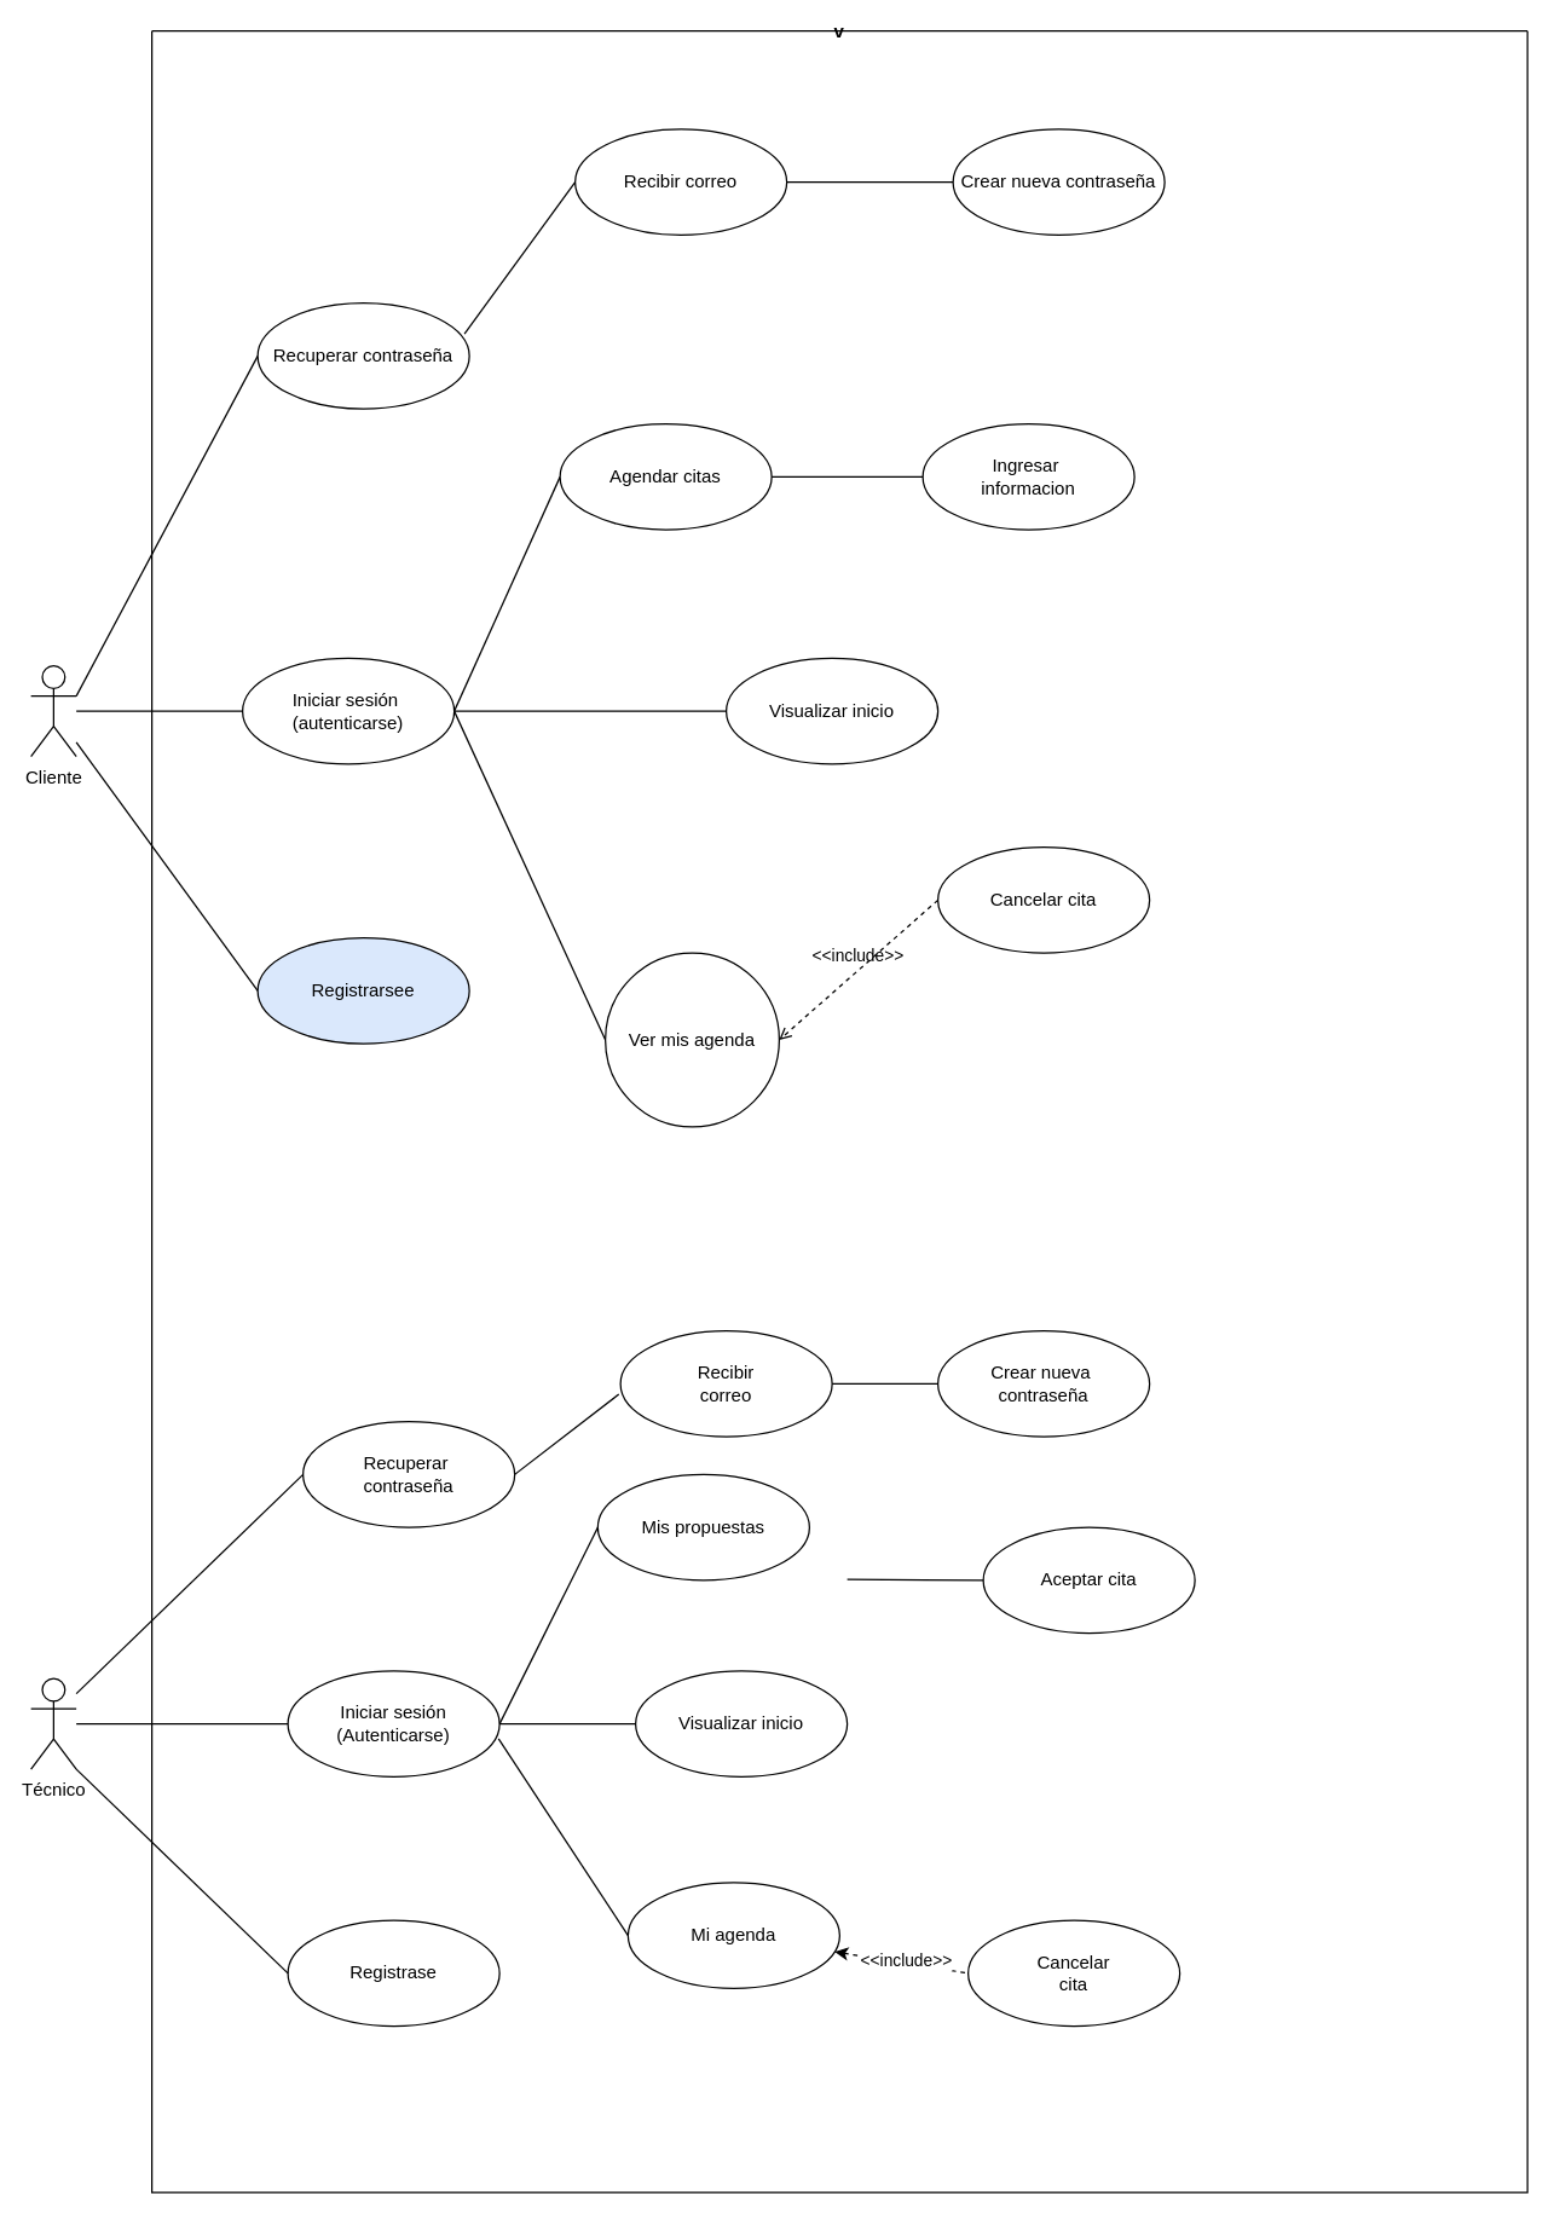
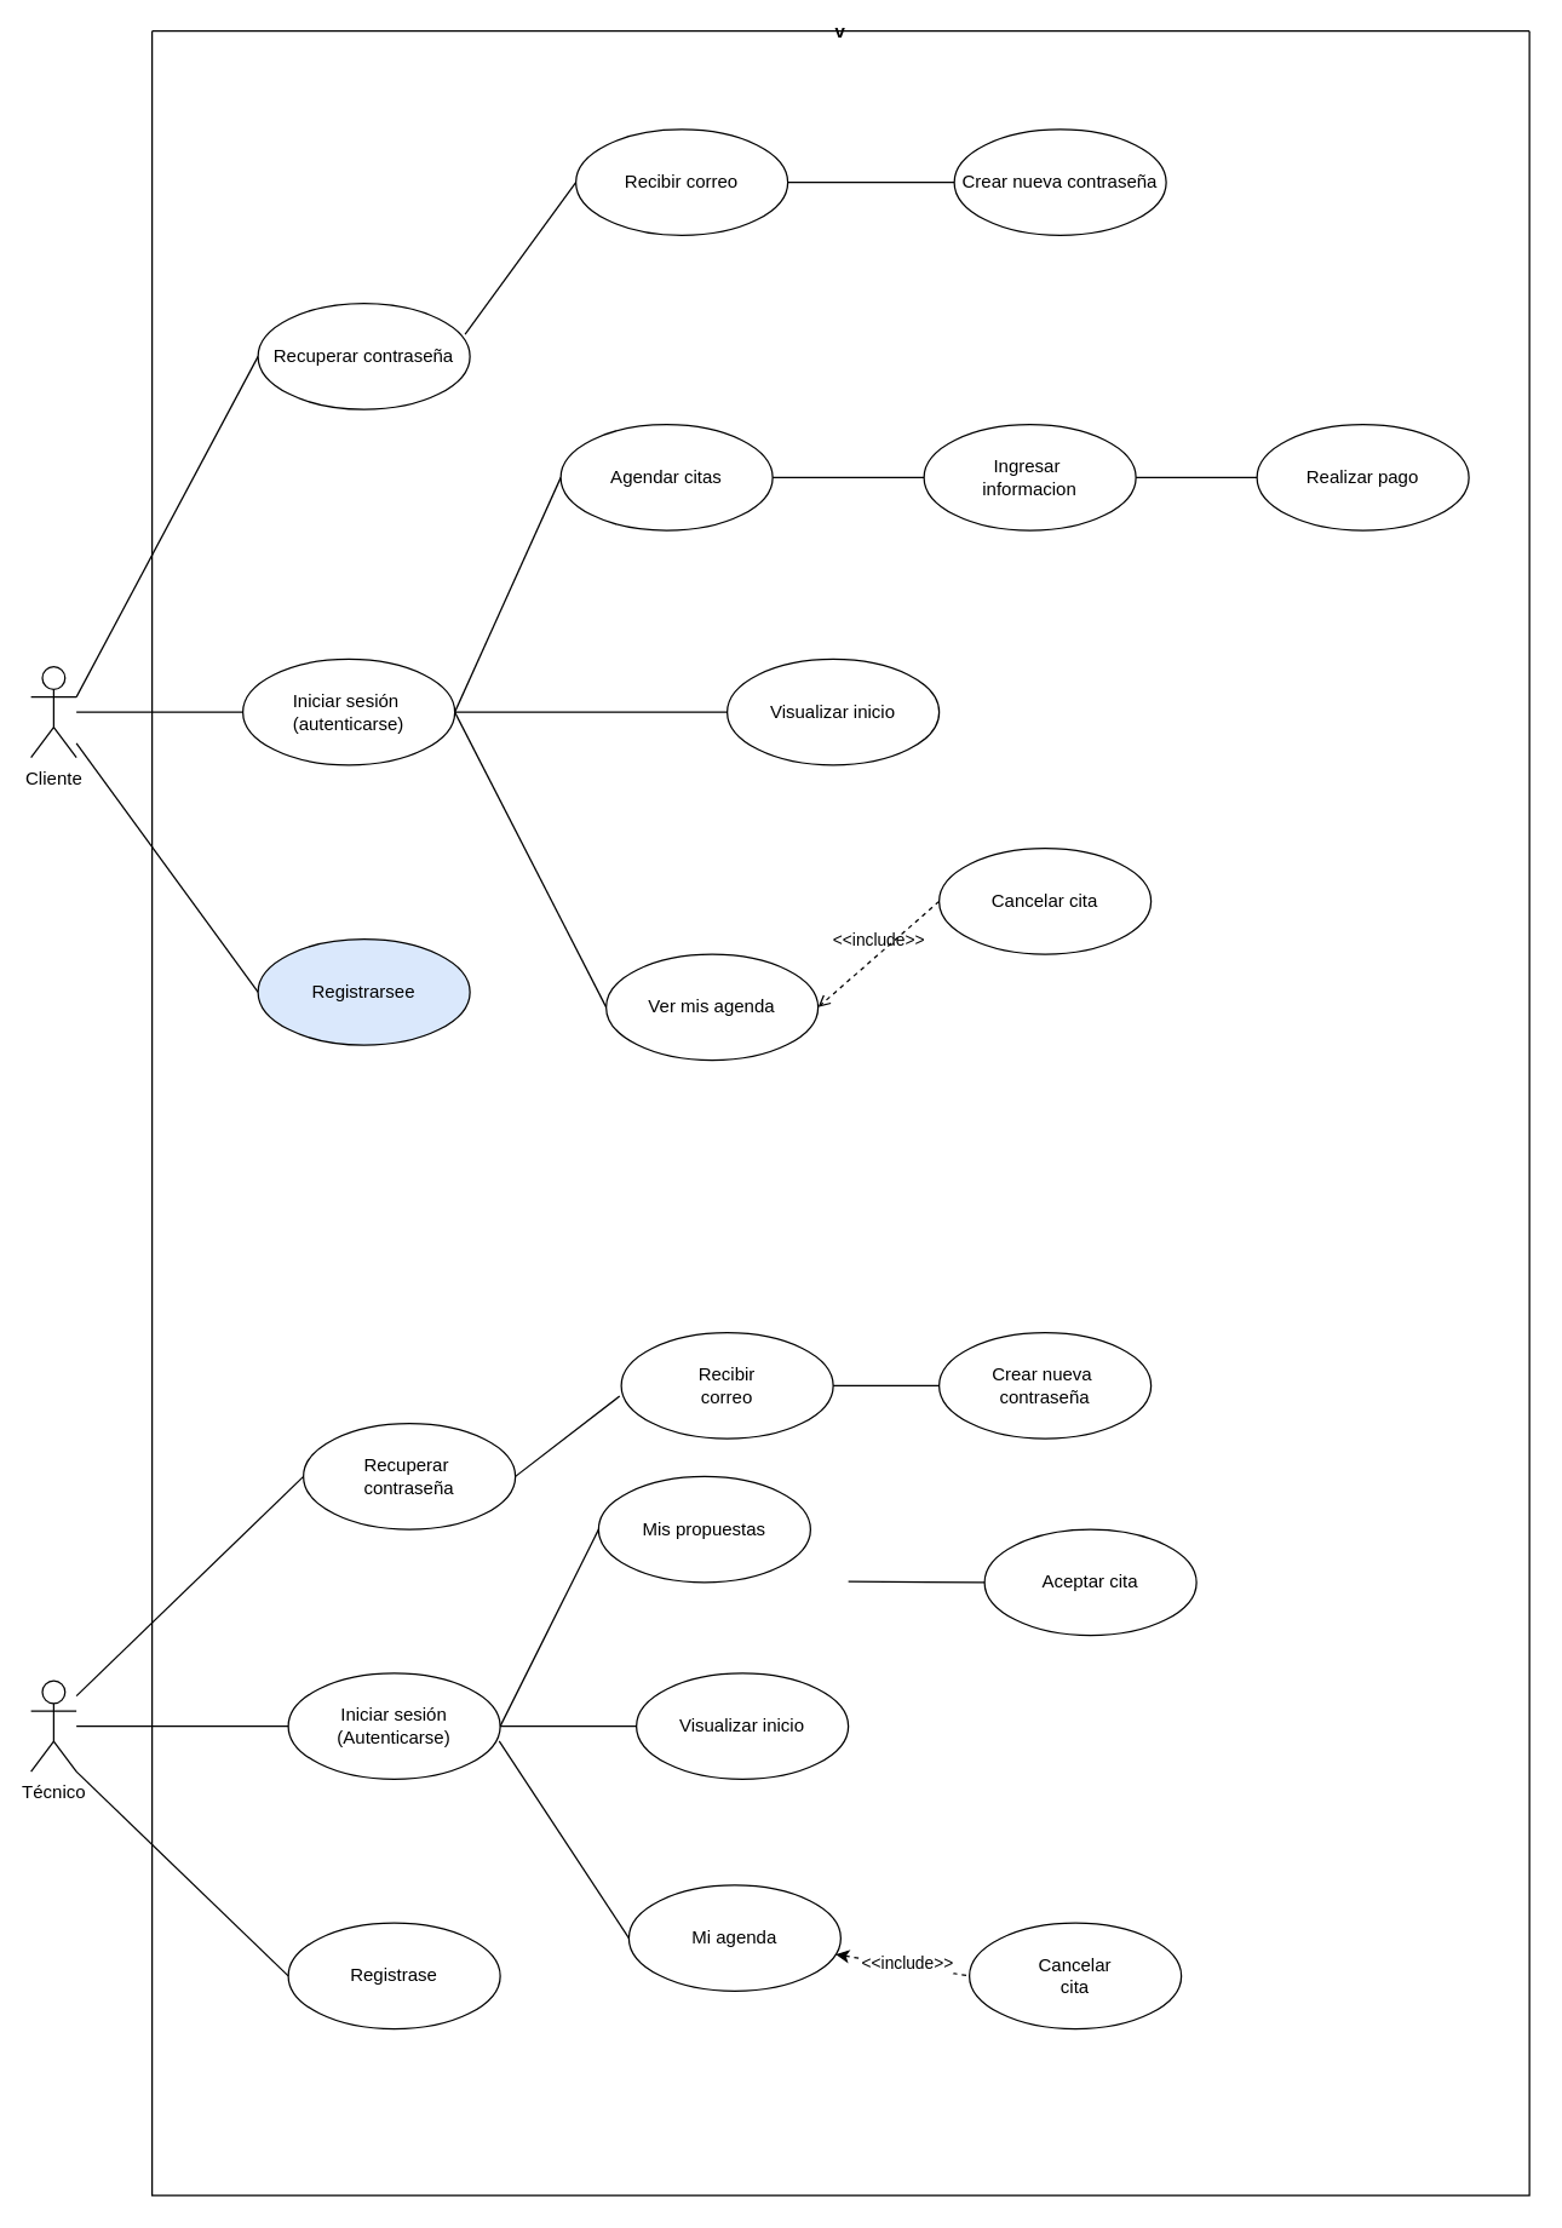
+ <mxCell id="24" style="rounded=0;orthogonalLoop=1;jettySize=auto;html=1;entryX=1;entryY=0.5;entryDx=0;entryDy=0;exitX=0;exitY=0.5;exitDx=0;exitDy=0;endArrow=none;endFill=0;" edge="1" parent="5" source="16" target="8"><mxGeometry relative="1" as="geometry"><mxPoint x="730" y="224.52" as="sourcePoint" /><mxPoint x="640" y="224.52" as="targetPoint" /><Array as="points" /></mxGeometry></mxCell>
+ <mxCell id="16" value="Realizar pago" style="ellipse;whiteSpace=wrap;html=1;" parent="5" vertex="1"><mxGeometry x="730" y="260" width="140" height="70" as="geometry" /></mxCell>
- <mxCell id="10" value="Ver mis agenda" style="ellipse;whiteSpace=wrap;html=1;" parent="5" vertex="1"><mxGeometry x="300" y="610" width="115" height="115" as="geometry" /></mxCell>
+ <mxCell id="10" value="Ver mis agenda" style="ellipse;whiteSpace=wrap;html=1;" parent="5" vertex="1"><mxGeometry x="300" y="610" width="140" height="70" as="geometry" /></mxCell>
